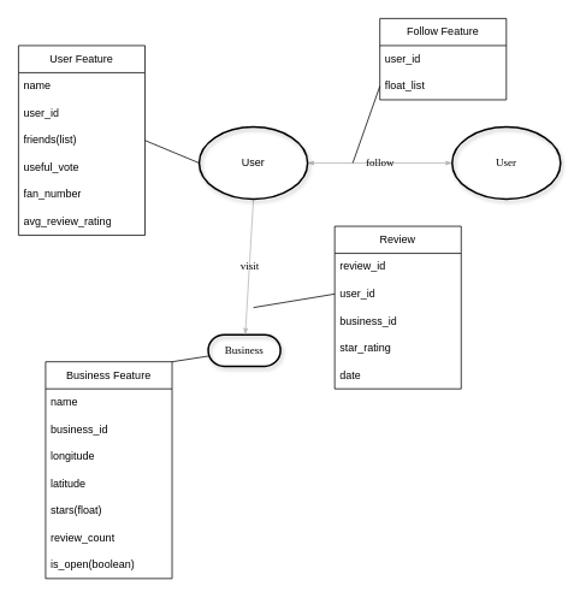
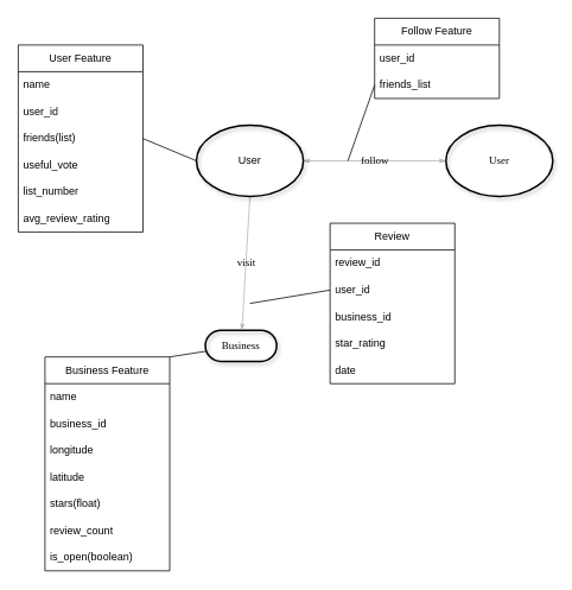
- <mxCell id="26" value="float_list" style="text;strokeColor=none;fillColor=none;align=left;verticalAlign=middle;spacingLeft=4;spacingRight=4;overflow=hidden;points=[[0,0.5],[1,0.5]];portConstraint=eastwest;rotatable=0;whiteSpace=wrap;html=1;" vertex="1" parent="24"><mxGeometry y="60" width="140" height="30" as="geometry" /></mxCell>
+ <mxCell id="26" value="friends_list" style="text;strokeColor=none;fillColor=none;align=left;verticalAlign=middle;spacingLeft=4;spacingRight=4;overflow=hidden;points=[[0,0.5],[1,0.5]];portConstraint=eastwest;rotatable=0;whiteSpace=wrap;html=1;" vertex="1" parent="24"><mxGeometry y="60" width="140" height="30" as="geometry" /></mxCell>
- <mxCell id="21" value="fan_number" style="text;strokeColor=none;fillColor=none;align=left;verticalAlign=middle;spacingLeft=4;spacingRight=4;overflow=hidden;points=[[0,0.5],[1,0.5]];portConstraint=eastwest;rotatable=0;whiteSpace=wrap;html=1;" vertex="1" parent="16"><mxGeometry y="150" width="140" height="30" as="geometry" /></mxCell>
+ <mxCell id="21" value="list_number" style="text;strokeColor=none;fillColor=none;align=left;verticalAlign=middle;spacingLeft=4;spacingRight=4;overflow=hidden;points=[[0,0.5],[1,0.5]];portConstraint=eastwest;rotatable=0;whiteSpace=wrap;html=1;" vertex="1" parent="16"><mxGeometry y="150" width="140" height="30" as="geometry" /></mxCell>
